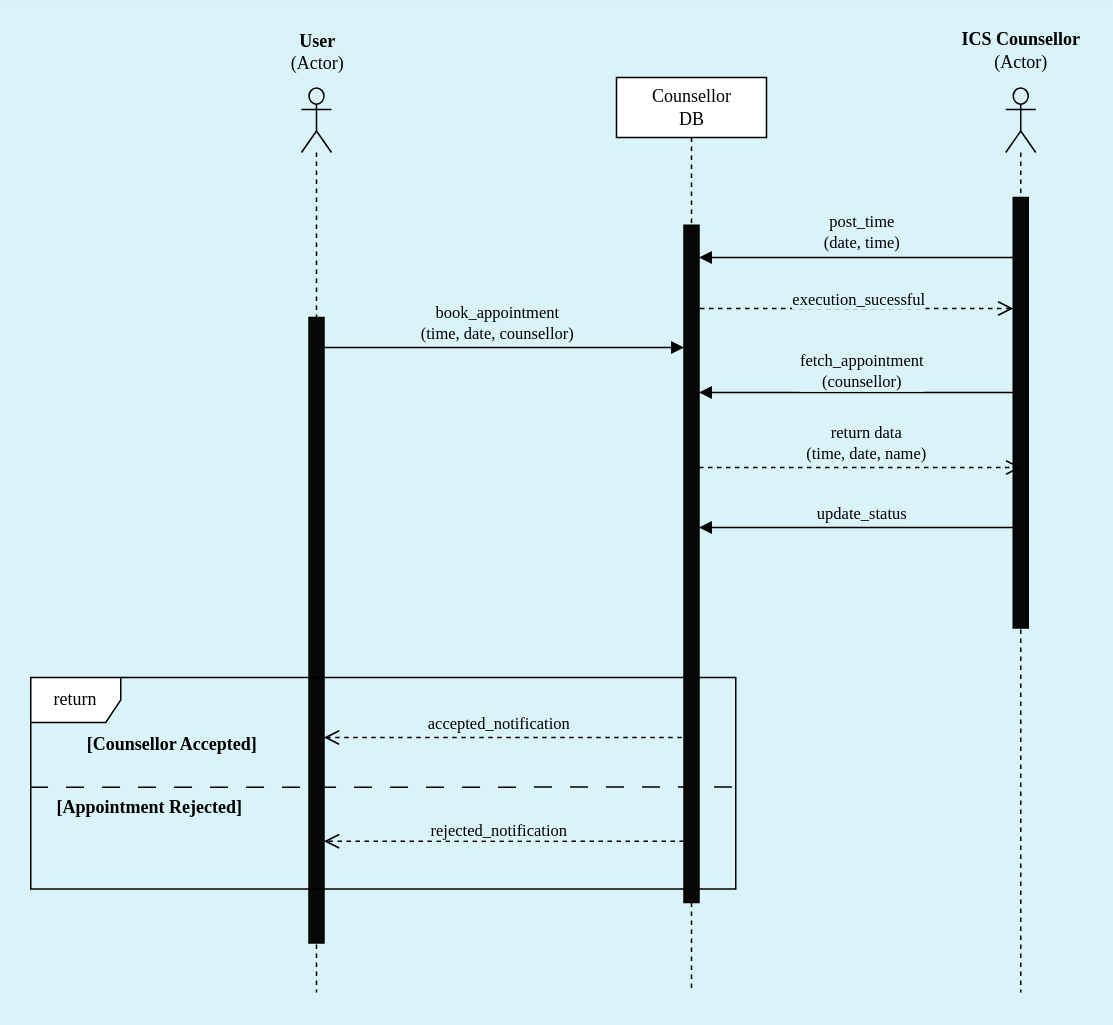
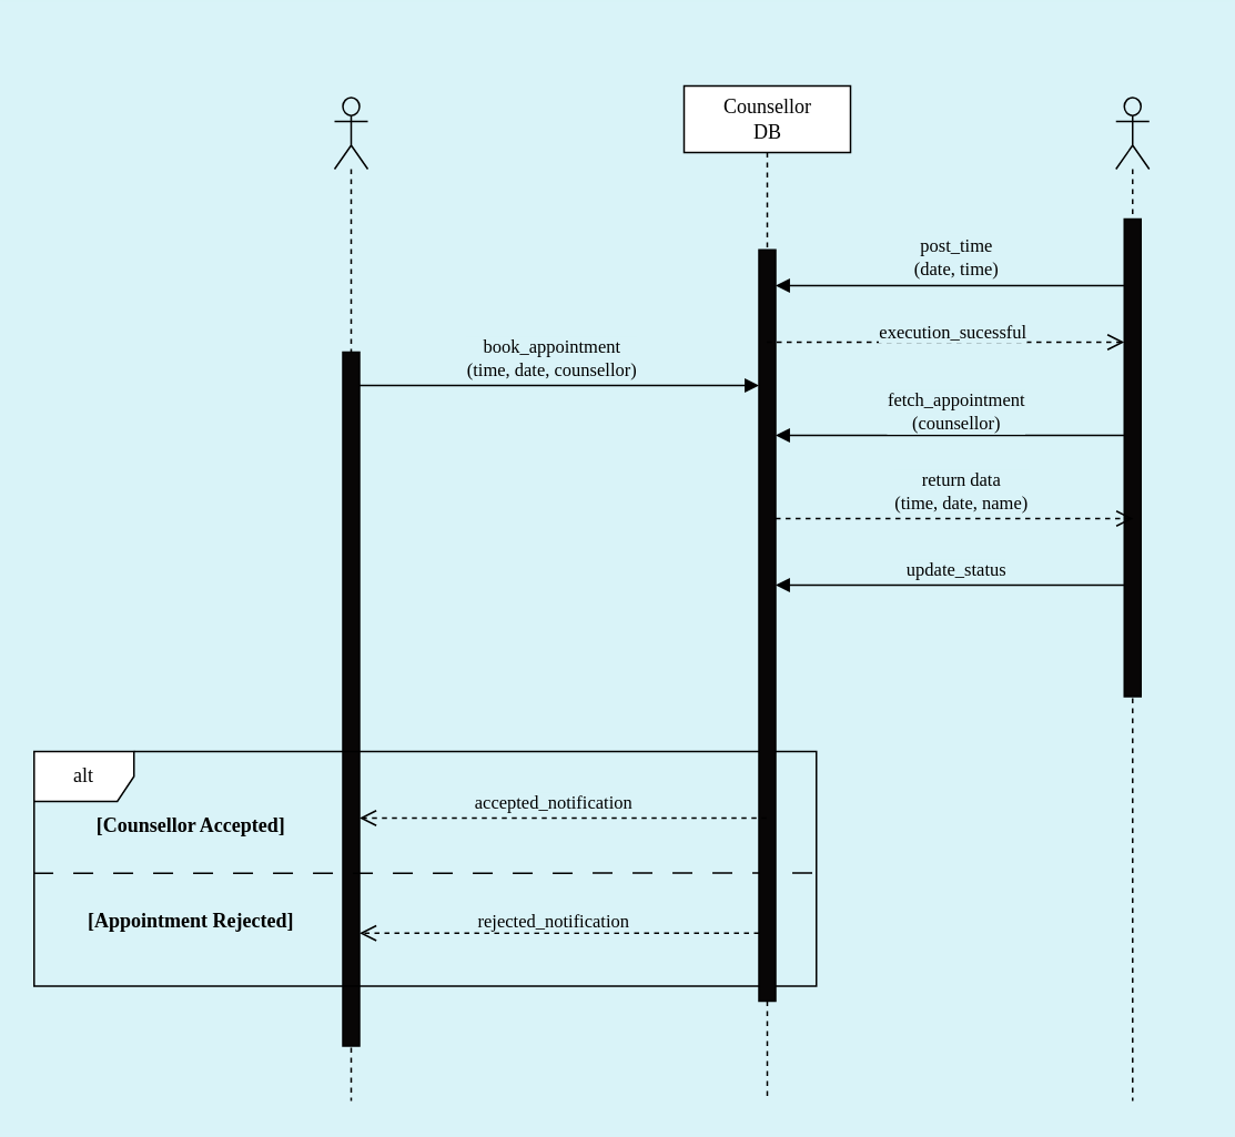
- <mxCell id="18" value="ICS Counsellor&lt;br&gt;&lt;span style=&quot;font-weight: normal;&quot;&gt;(Actor)&lt;/span&gt;" style="text;align=center;fontStyle=1;verticalAlign=middle;spacingLeft=3;spacingRight=3;strokeColor=none;rotatable=0;points=[[0,0.5],[1,0.5]];portConstraint=eastwest;html=1;fontFamily=Poppins;fontSource=https%3A%2F%2Ffonts.googleapis.com%2Fcss%3Ffamily%3DPoppins;" parent="1" vertex="1"><mxGeometry x="640" y="20" width="80" height="26" as="geometry" /></mxCell>
- <mxCell id="4" value="User&lt;br&gt;&lt;span style=&quot;font-weight: normal;&quot;&gt;(Actor)&lt;/span&gt;" style="text;align=center;fontStyle=1;verticalAlign=middle;spacingLeft=3;spacingRight=3;strokeColor=none;rotatable=0;points=[[0,0.5],[1,0.5]];portConstraint=eastwest;html=1;fontFamily=Poppins;fontSource=https%3A%2F%2Ffonts.googleapis.com%2Fcss%3Ffamily%3DPoppins;" parent="1" vertex="1"><mxGeometry x="170.5" y="21" width="80" height="26" as="geometry" /></mxCell>
- <mxCell id="7" value="&lt;font data-font-src=&quot;https://fonts.googleapis.com/css?family=Poppins&quot; face=&quot;Poppins&quot;&gt;return&lt;/font&gt;" style="shape=umlFrame;whiteSpace=wrap;html=1;pointerEvents=0;" parent="1" vertex="1"><mxGeometry x="20" y="451" width="470" height="141" as="geometry" /></mxCell>
+ <mxCell id="7" value="&lt;font data-font-src=&quot;https://fonts.googleapis.com/css?family=Poppins&quot; face=&quot;Poppins&quot;&gt;alt&lt;/font&gt;" style="shape=umlFrame;whiteSpace=wrap;html=1;pointerEvents=0;" parent="1" vertex="1"><mxGeometry x="20" y="451" width="470" height="141" as="geometry" /></mxCell>
- <mxCell id="29" value="[Appointment Rejected]" style="text;align=center;fontStyle=1;verticalAlign=middle;spacingLeft=3;spacingRight=3;strokeColor=none;rotatable=0;points=[[0,0.5],[1,0.5]];portConstraint=eastwest;html=1;fontFamily=Poppins;fontSource=https%3A%2F%2Ffonts.googleapis.com%2Fcss%3Ffamily%3DPoppins;" vertex="1" parent="1"><mxGeometry x="59" y="525" width="80" height="26" as="geometry" /></mxCell>
+ <mxCell id="29" value="[Appointment Rejected]" style="text;align=center;fontStyle=1;verticalAlign=middle;spacingLeft=3;spacingRight=3;strokeColor=none;rotatable=0;points=[[0,0.5],[1,0.5]];portConstraint=eastwest;html=1;fontFamily=Poppins;fontSource=https%3A%2F%2Ffonts.googleapis.com%2Fcss%3Ffamily%3DPoppins;" vertex="1" parent="1"><mxGeometry x="74" y="540" width="80" height="26" as="geometry" /></mxCell>
